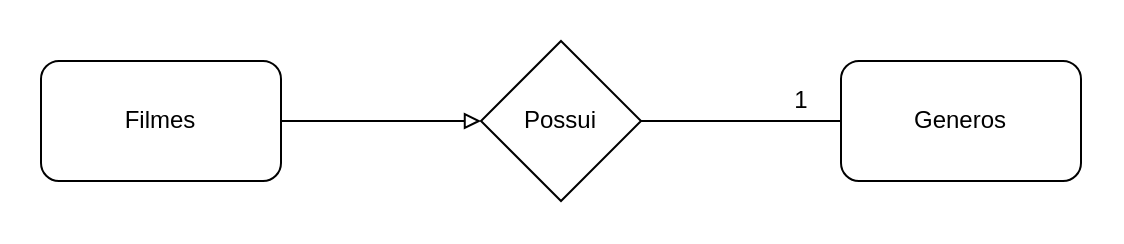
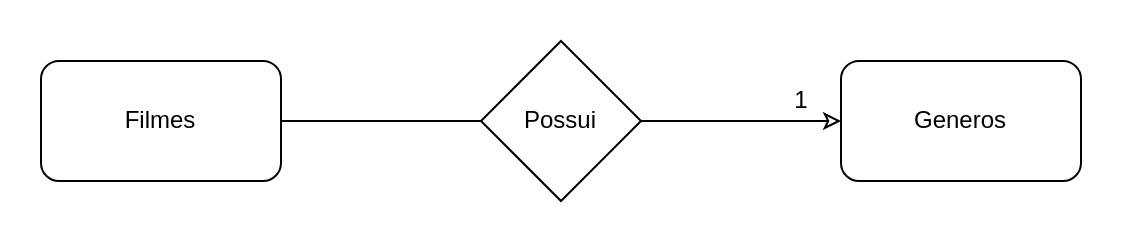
- <mxCell id="2" style="edgeStyle=orthogonalEdgeStyle;rounded=0;orthogonalLoop=1;jettySize=auto;html=1;entryX=0;entryY=0.5;entryDx=0;entryDy=0;endArrow=block;endFill=0;" parent="1" source="3" target="6" edge="1"><mxGeometry relative="1" as="geometry" /></mxCell>
+ <mxCell id="2" style="edgeStyle=orthogonalEdgeStyle;rounded=0;orthogonalLoop=1;jettySize=auto;html=1;entryX=0;entryY=0.5;entryDx=0;entryDy=0;endArrow=none;endFill=0;" parent="1" source="3" target="6" edge="1"><mxGeometry relative="1" as="geometry" /></mxCell>
- <mxCell id="5" style="edgeStyle=orthogonalEdgeStyle;rounded=0;orthogonalLoop=1;jettySize=auto;html=1;entryX=0;entryY=0.5;entryDx=0;entryDy=0;endArrow=none;endFill=0;" parent="1" source="6" target="4" edge="1"><mxGeometry relative="1" as="geometry" /></mxCell>
+ <mxCell id="5" style="edgeStyle=orthogonalEdgeStyle;rounded=0;orthogonalLoop=1;jettySize=auto;html=1;entryX=0;entryY=0.5;entryDx=0;entryDy=0;endArrow=classic;endFill=0;" parent="1" source="6" target="4" edge="1"><mxGeometry relative="1" as="geometry" /></mxCell>
